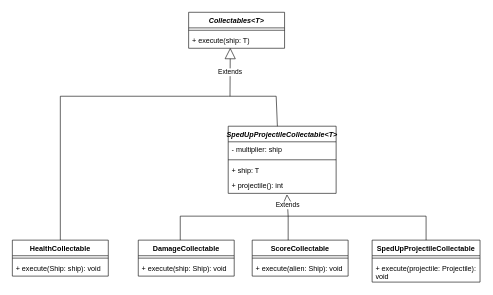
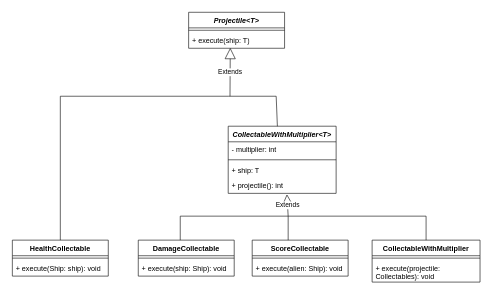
- <mxCell id="2" value="&lt;i&gt;Collectables&amp;lt;T&amp;gt;&lt;/i&gt;" style="swimlane;fontStyle=1;align=center;verticalAlign=top;childLayout=stackLayout;horizontal=1;startSize=26;horizontalStack=0;resizeParent=1;resizeParentMax=0;resizeLast=0;collapsible=1;marginBottom=0;whiteSpace=wrap;html=1;" parent="1" vertex="1"><mxGeometry x="314" y="20" width="160" height="60" as="geometry" /></mxCell>
+ <mxCell id="2" value="&lt;i&gt;Projectile&amp;lt;T&amp;gt;&lt;/i&gt;" style="swimlane;fontStyle=1;align=center;verticalAlign=top;childLayout=stackLayout;horizontal=1;startSize=26;horizontalStack=0;resizeParent=1;resizeParentMax=0;resizeLast=0;collapsible=1;marginBottom=0;whiteSpace=wrap;html=1;" parent="1" vertex="1"><mxGeometry x="314" y="20" width="160" height="60" as="geometry" /></mxCell>
- <mxCell id="17" value="&lt;i&gt;SpedUpProjectileCollectable&amp;lt;T&amp;gt;&lt;/i&gt;" style="swimlane;fontStyle=1;align=center;verticalAlign=top;childLayout=stackLayout;horizontal=1;startSize=26;horizontalStack=0;resizeParent=1;resizeParentMax=0;resizeLast=0;collapsible=1;marginBottom=0;whiteSpace=wrap;html=1;" parent="1" vertex="1"><mxGeometry x="380" y="210" width="180" height="112" as="geometry" /></mxCell>
+ <mxCell id="17" value="&lt;i&gt;CollectableWithMultiplier&amp;lt;T&amp;gt;&lt;/i&gt;" style="swimlane;fontStyle=1;align=center;verticalAlign=top;childLayout=stackLayout;horizontal=1;startSize=26;horizontalStack=0;resizeParent=1;resizeParentMax=0;resizeLast=0;collapsible=1;marginBottom=0;whiteSpace=wrap;html=1;" parent="1" vertex="1"><mxGeometry x="380" y="210" width="180" height="112" as="geometry" /></mxCell>
- <mxCell id="18" value="- multiplier: ship" style="text;strokeColor=none;fillColor=none;align=left;verticalAlign=top;spacingLeft=4;spacingRight=4;overflow=hidden;rotatable=0;points=[[0,0.5],[1,0.5]];portConstraint=eastwest;whiteSpace=wrap;html=1;" parent="17" vertex="1"><mxGeometry y="26" width="180" height="26" as="geometry" /></mxCell>
+ <mxCell id="18" value="- multiplier: int" style="text;strokeColor=none;fillColor=none;align=left;verticalAlign=top;spacingLeft=4;spacingRight=4;overflow=hidden;rotatable=0;points=[[0,0.5],[1,0.5]];portConstraint=eastwest;whiteSpace=wrap;html=1;" parent="17" vertex="1"><mxGeometry y="26" width="180" height="26" as="geometry" /></mxCell>
- <mxCell id="14" value="SpedUpProjectileCollectable" style="swimlane;fontStyle=1;align=center;verticalAlign=top;childLayout=stackLayout;horizontal=1;startSize=26;horizontalStack=0;resizeParent=1;resizeParentMax=0;resizeLast=0;collapsible=1;marginBottom=0;whiteSpace=wrap;html=1;" parent="1" vertex="1"><mxGeometry x="620" y="400" width="180" height="70" as="geometry" /></mxCell>
+ <mxCell id="14" value="CollectableWithMultiplier" style="swimlane;fontStyle=1;align=center;verticalAlign=top;childLayout=stackLayout;horizontal=1;startSize=26;horizontalStack=0;resizeParent=1;resizeParentMax=0;resizeLast=0;collapsible=1;marginBottom=0;whiteSpace=wrap;html=1;" parent="1" vertex="1"><mxGeometry x="620" y="400" width="180" height="70" as="geometry" /></mxCell>
- <mxCell id="16" value="+ execute(projectile: Projectile): void" style="text;strokeColor=none;fillColor=none;align=left;verticalAlign=top;spacingLeft=4;spacingRight=4;overflow=hidden;rotatable=0;points=[[0,0.5],[1,0.5]];portConstraint=eastwest;whiteSpace=wrap;html=1;" parent="14" vertex="1"><mxGeometry y="34" width="180" height="36" as="geometry" /></mxCell>
+ <mxCell id="16" value="+ execute(projectile: Collectables): void" style="text;strokeColor=none;fillColor=none;align=left;verticalAlign=top;spacingLeft=4;spacingRight=4;overflow=hidden;rotatable=0;points=[[0,0.5],[1,0.5]];portConstraint=eastwest;whiteSpace=wrap;html=1;" parent="14" vertex="1"><mxGeometry y="34" width="180" height="36" as="geometry" /></mxCell>
